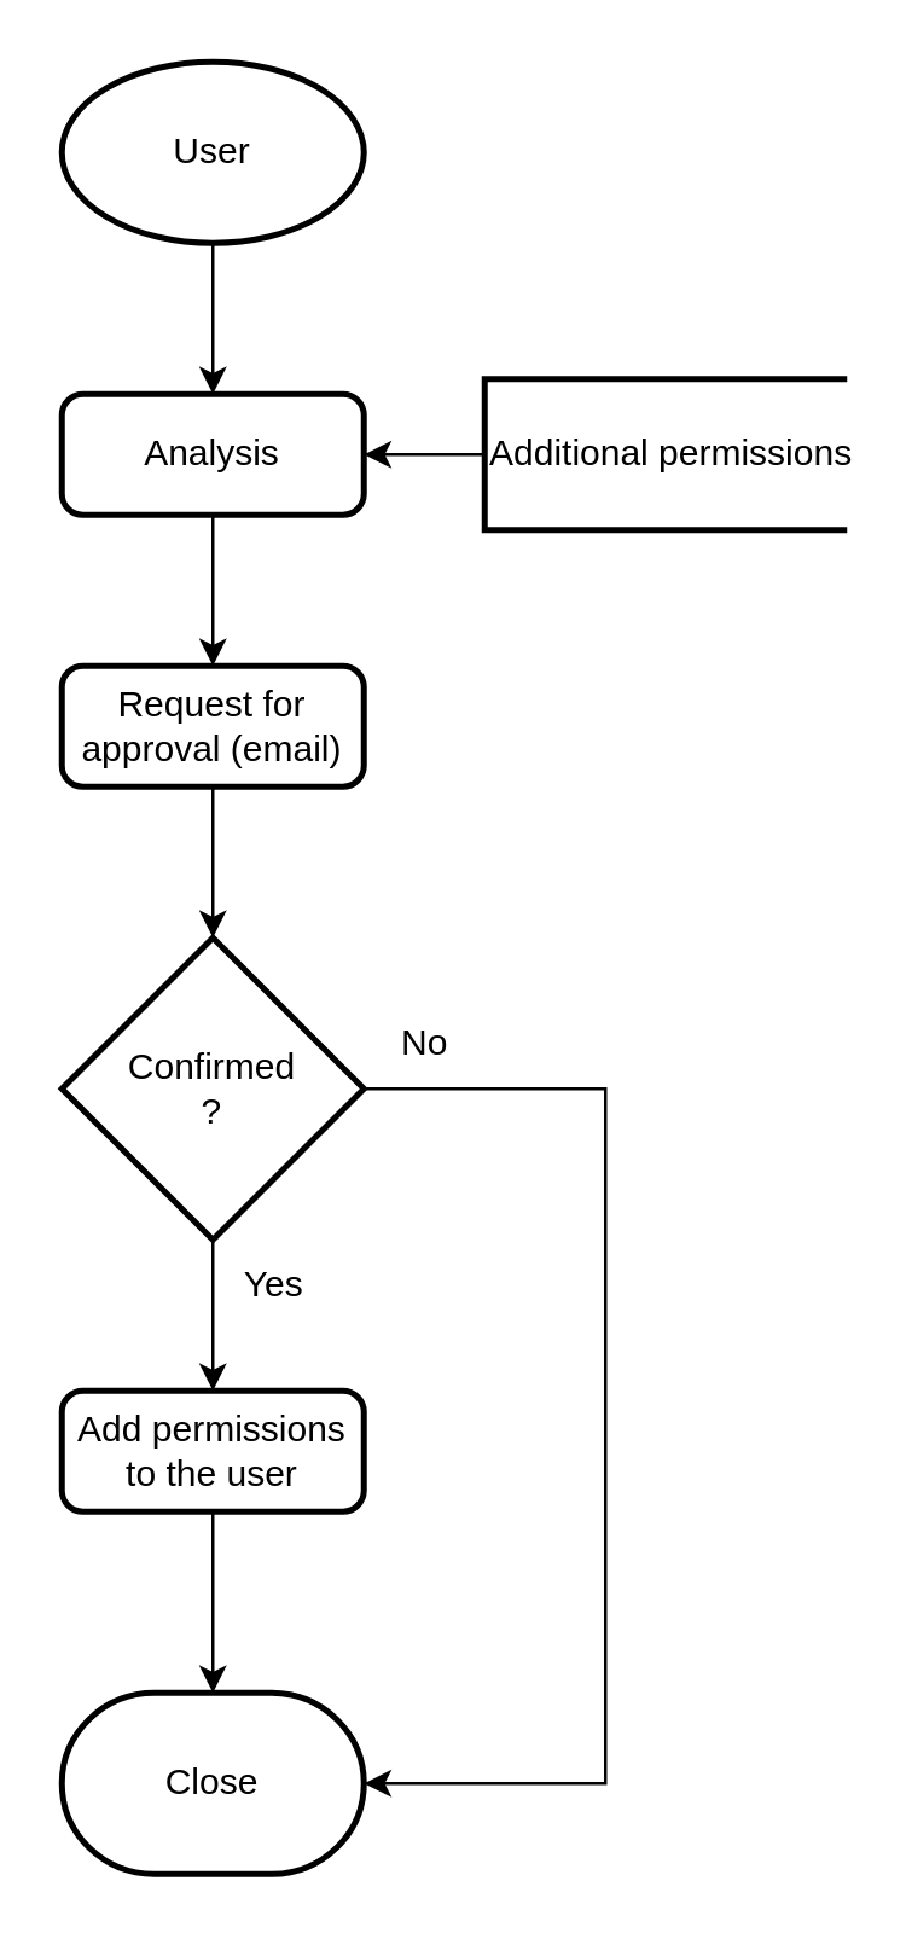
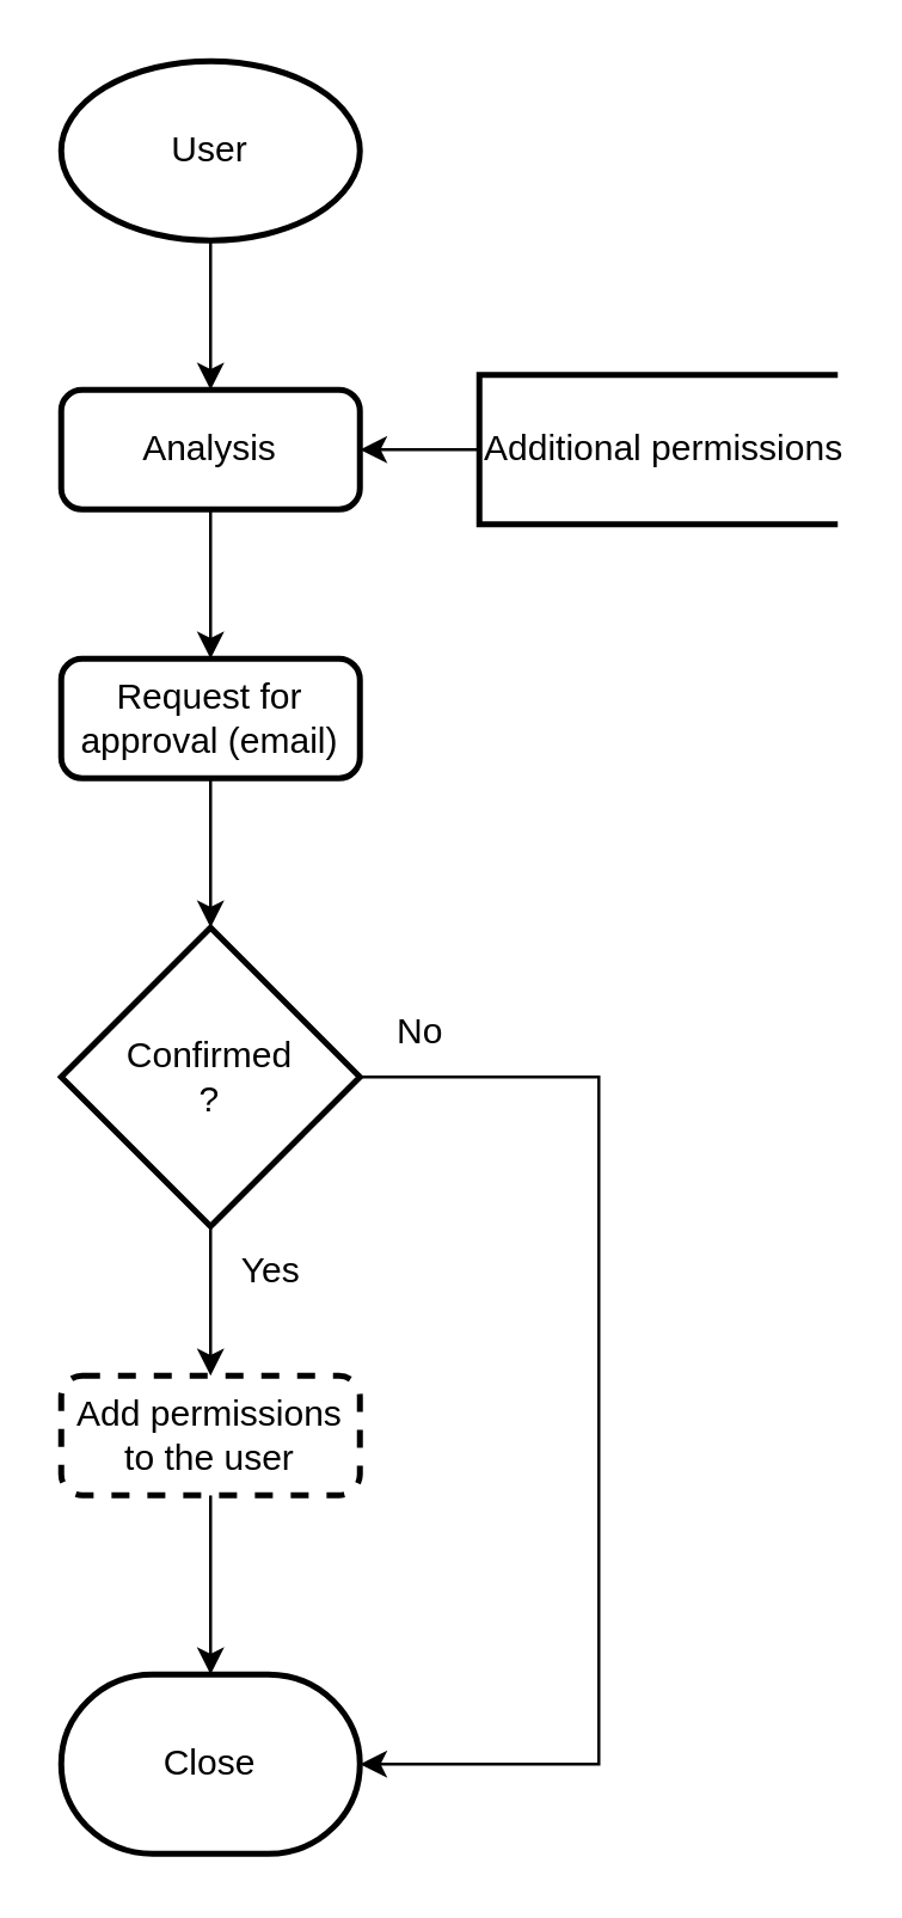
- <mxCell id="15" value="Add permissions to the user" style="rounded=1;whiteSpace=wrap;html=1;absoluteArcSize=1;arcSize=14;strokeWidth=2;" vertex="1" parent="1"><mxGeometry x="20" y="460" width="100" height="40" as="geometry" /></mxCell>
+ <mxCell id="15" value="Add permissions to the user" style="rounded=1;whiteSpace=wrap;html=1;absoluteArcSize=1;arcSize=14;strokeWidth=2;dashed=1;" vertex="1" parent="1"><mxGeometry x="20" y="460" width="100" height="40" as="geometry" /></mxCell>
